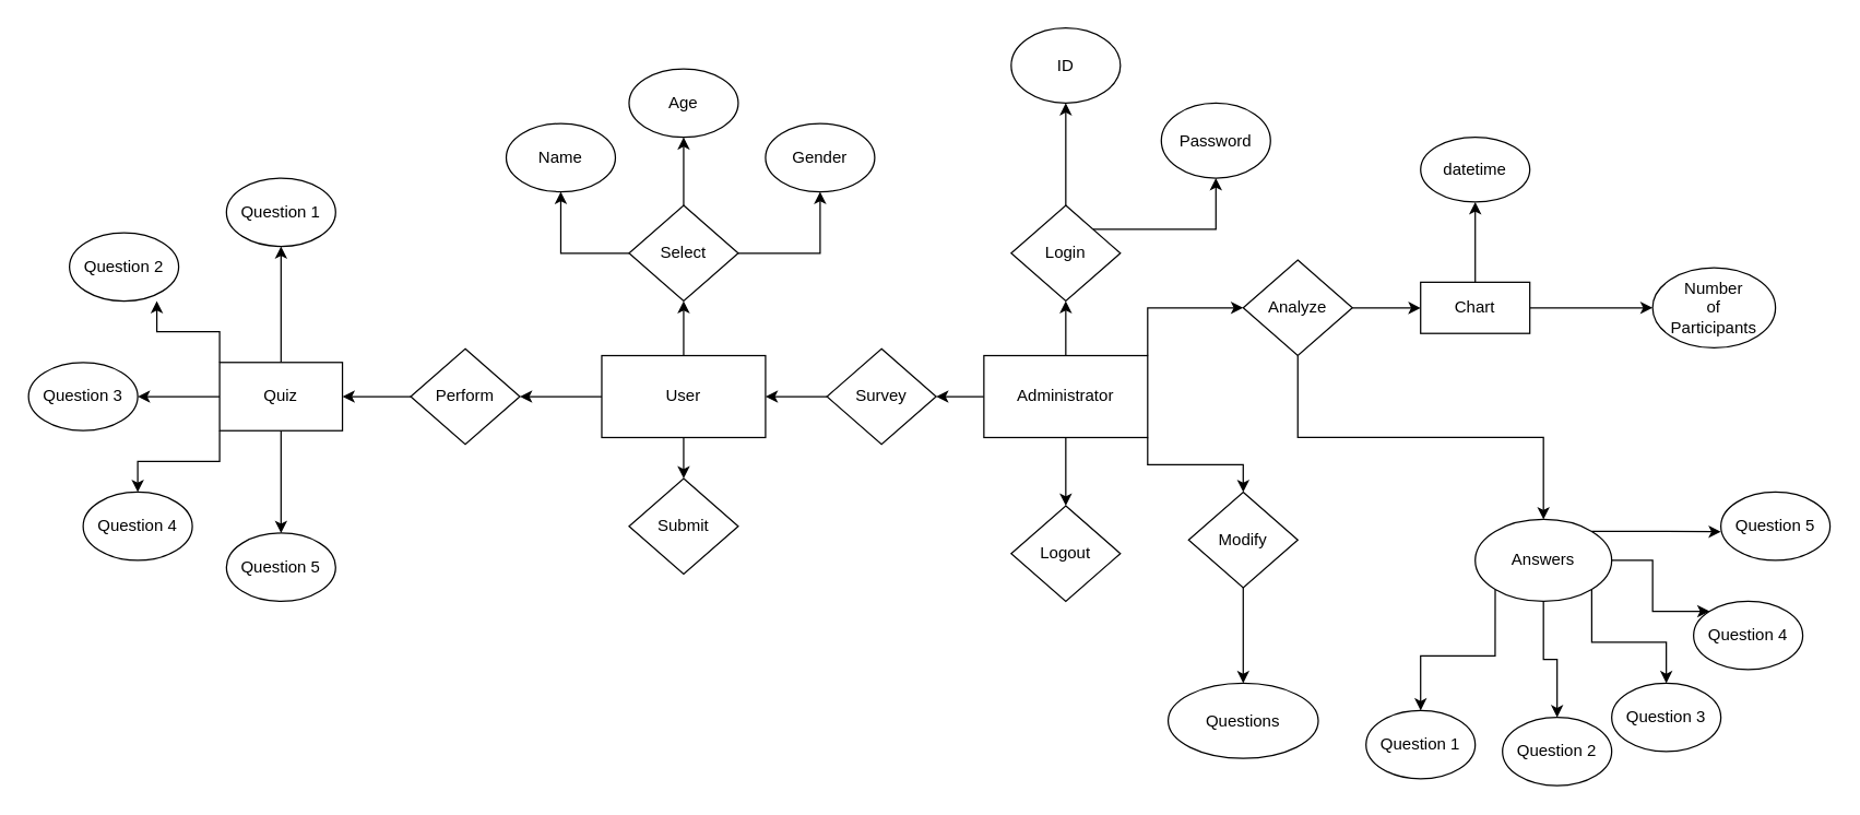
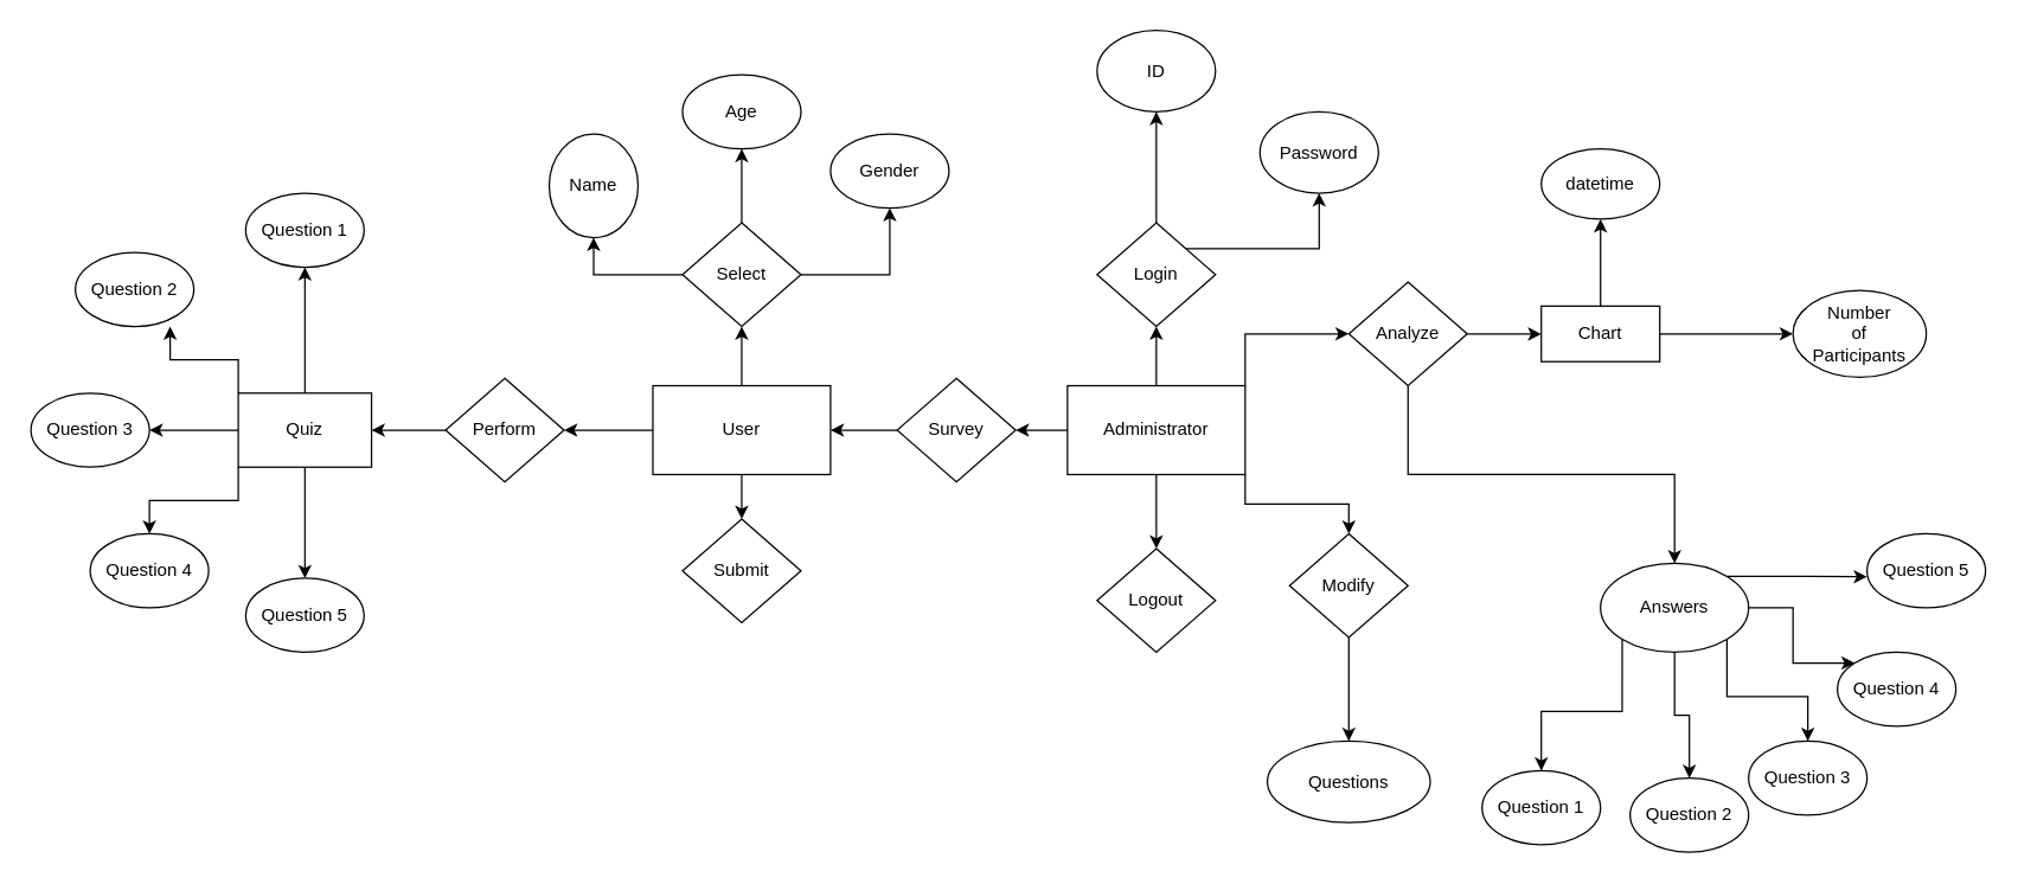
- <mxCell id="30" value="Name" style="ellipse;whiteSpace=wrap;html=1;" vertex="1" parent="1"><mxGeometry x="370" y="90" width="80" height="50" as="geometry" /></mxCell>
+ <mxCell id="30" value="Name" style="ellipse;whiteSpace=wrap;html=1;" vertex="1" parent="1"><mxGeometry x="370" y="90" width="60" height="70" as="geometry" /></mxCell>
